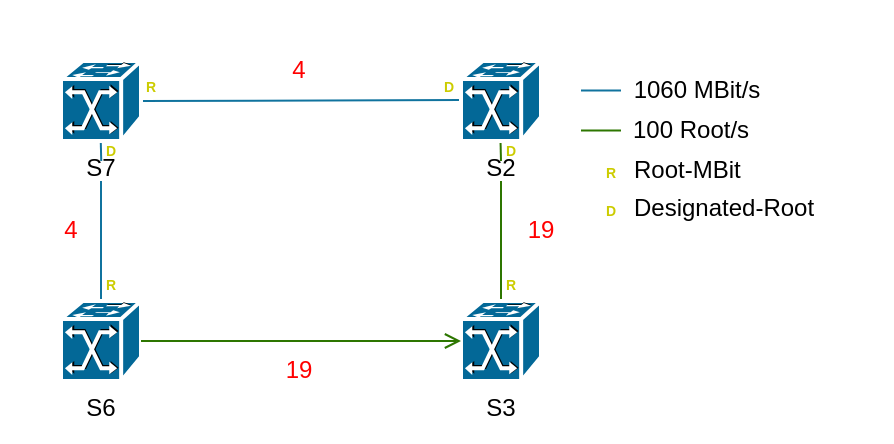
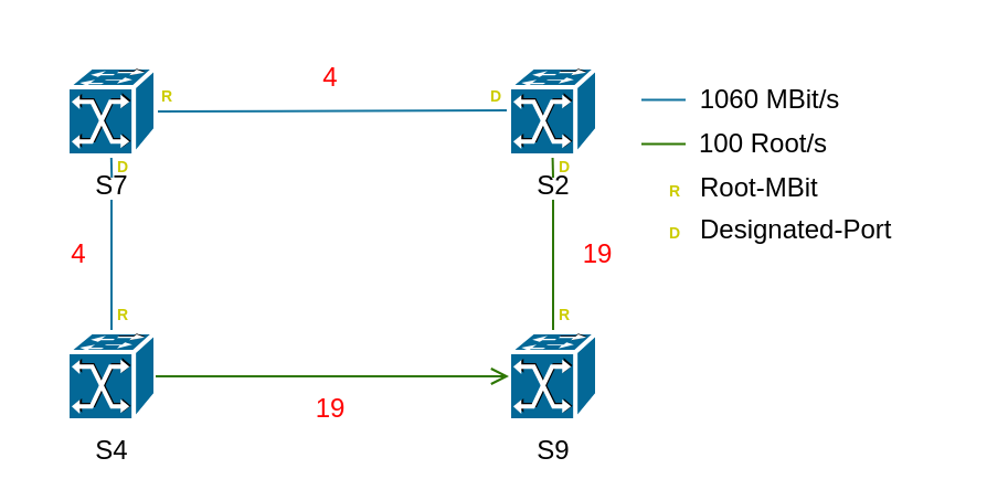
- <mxCell id="29" value="Designated-Root" style="text;html=1;align=left;verticalAlign=middle;resizable=0;points=[];autosize=1;strokeColor=none;fillColor=none;" parent="1" vertex="1"><mxGeometry x="315" y="89" width="110" height="30" as="geometry" /></mxCell>
+ <mxCell id="29" value="Designated-Port" style="text;html=1;align=left;verticalAlign=middle;resizable=0;points=[];autosize=1;strokeColor=none;fillColor=none;" parent="1" vertex="1"><mxGeometry x="315" y="89" width="110" height="30" as="geometry" /></mxCell>
- <mxCell id="13" value="S6" style="shape=mxgraph.cisco.switches.atm_fast_gigabit_etherswitch;sketch=0;html=1;pointerEvents=1;dashed=0;fillColor=#036897;strokeColor=#ffffff;strokeWidth=2;verticalLabelPosition=bottom;verticalAlign=top;align=center;outlineConnect=0;" parent="1" vertex="1"><mxGeometry x="30" y="150" width="40" height="40" as="geometry" /></mxCell>
+ <mxCell id="13" value="S4" style="shape=mxgraph.cisco.switches.atm_fast_gigabit_etherswitch;sketch=0;html=1;pointerEvents=1;dashed=0;fillColor=#036897;strokeColor=#ffffff;strokeWidth=2;verticalLabelPosition=bottom;verticalAlign=top;align=center;outlineConnect=0;" parent="1" vertex="1"><mxGeometry x="30" y="150" width="40" height="40" as="geometry" /></mxCell>
- <mxCell id="12" value="S3" style="shape=mxgraph.cisco.switches.atm_fast_gigabit_etherswitch;sketch=0;html=1;pointerEvents=1;dashed=0;fillColor=#036897;strokeColor=#ffffff;strokeWidth=2;verticalLabelPosition=bottom;verticalAlign=top;align=center;outlineConnect=0;" parent="1" vertex="1"><mxGeometry x="230" y="150" width="40" height="40" as="geometry" /></mxCell>
+ <mxCell id="12" value="S9" style="shape=mxgraph.cisco.switches.atm_fast_gigabit_etherswitch;sketch=0;html=1;pointerEvents=1;dashed=0;fillColor=#036897;strokeColor=#ffffff;strokeWidth=2;verticalLabelPosition=bottom;verticalAlign=top;align=center;outlineConnect=0;" parent="1" vertex="1"><mxGeometry x="230" y="150" width="40" height="40" as="geometry" /></mxCell>
